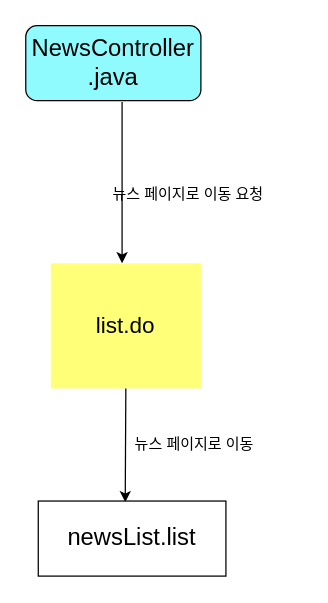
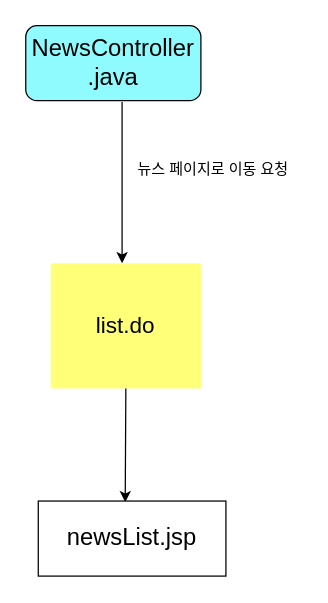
- <mxCell id="8" value="뉴스 페이지로 이동 요청" style="text;html=1;strokeColor=none;fillColor=none;align=center;verticalAlign=middle;whiteSpace=wrap;rounded=0;" vertex="1" parent="1"><mxGeometry x="80" y="140" width="140" height="30" as="geometry" /></mxCell>
+ <mxCell id="8" value="뉴스 페이지로 이동 요청" style="text;html=1;strokeColor=none;fillColor=none;align=center;verticalAlign=middle;whiteSpace=wrap;rounded=0;" vertex="1" parent="1"><mxGeometry x="100" y="120" width="140" height="30" as="geometry" /></mxCell>
- <mxCell id="7" value="뉴스 페이지로 이동" style="text;html=1;strokeColor=none;fillColor=none;align=center;verticalAlign=middle;whiteSpace=wrap;rounded=0;" vertex="1" parent="1"><mxGeometry x="100" y="340" width="110" height="30" as="geometry" /></mxCell>
- <mxCell id="6" value="&lt;font style=&quot;font-size: 19px;&quot;&gt;newsList.list&lt;br&gt;&lt;/font&gt;" style="rounded=0;whiteSpace=wrap;html=1;" vertex="1" parent="1"><mxGeometry x="30" y="400" width="150" height="60" as="geometry" /></mxCell>
+ <mxCell id="6" value="&lt;font style=&quot;font-size: 19px;&quot;&gt;newsList.jsp&lt;br&gt;&lt;/font&gt;" style="rounded=0;whiteSpace=wrap;html=1;" vertex="1" parent="1"><mxGeometry x="30" y="400" width="150" height="60" as="geometry" /></mxCell>
